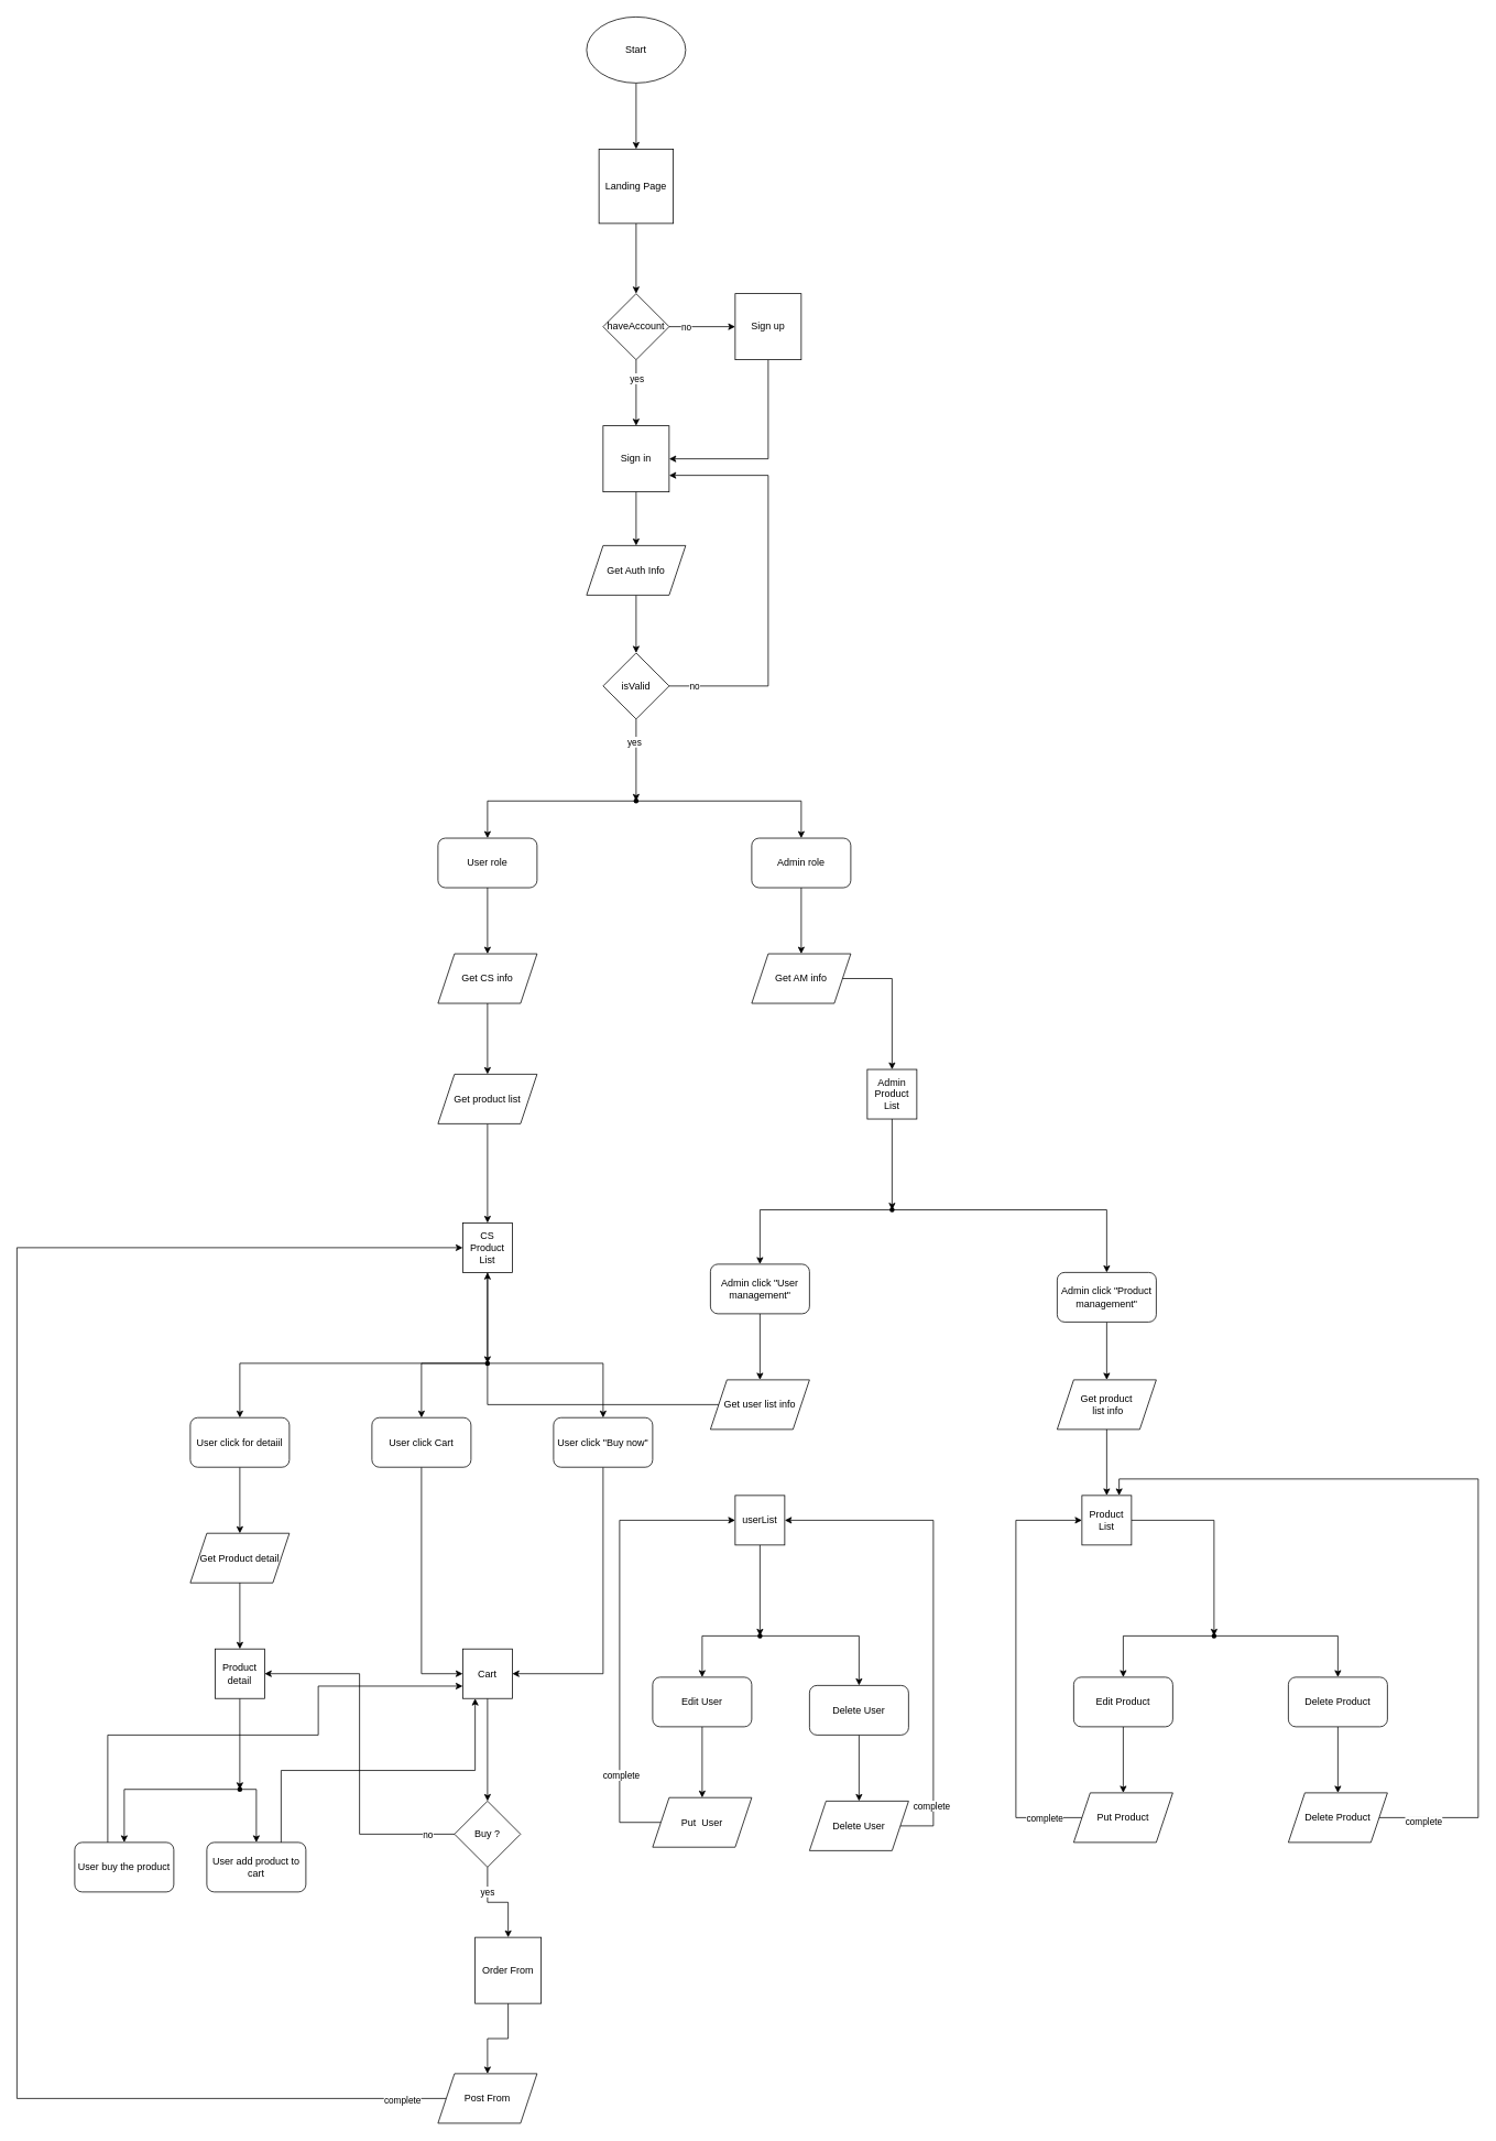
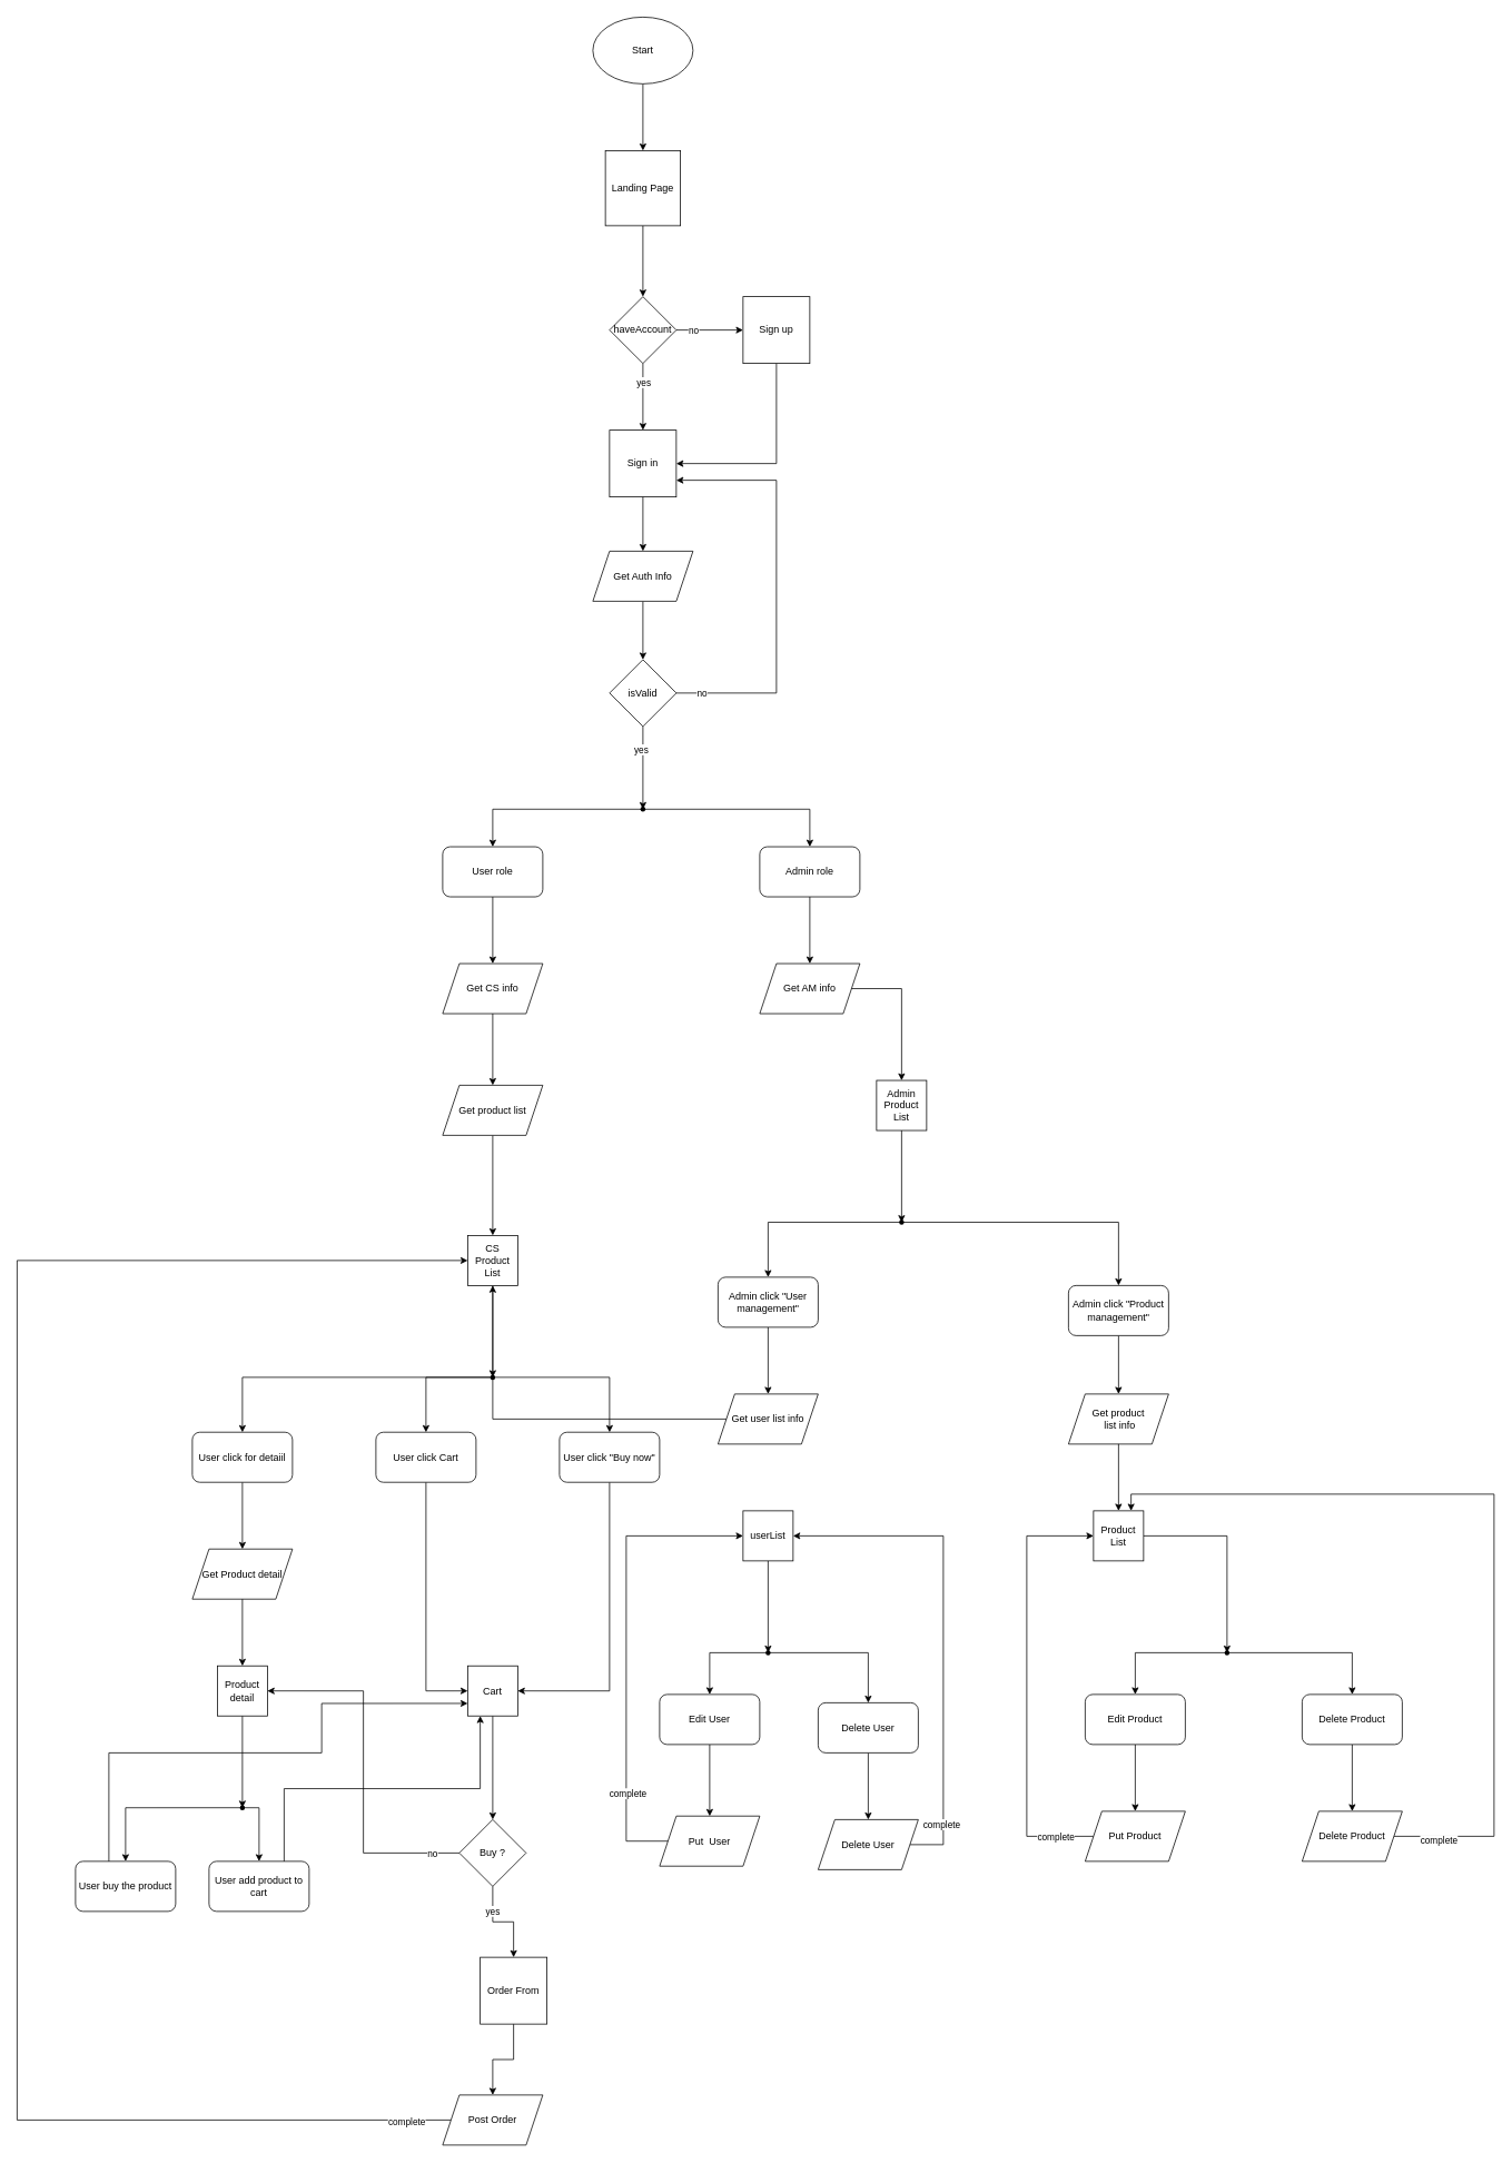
- <mxCell id="100" value="Post From" style="shape=parallelogram;perimeter=parallelogramPerimeter;whiteSpace=wrap;html=1;fixedSize=1;" vertex="1" parent="1"><mxGeometry x="530" y="2510" width="120" height="60" as="geometry" /></mxCell>
+ <mxCell id="100" value="Post Order" style="shape=parallelogram;perimeter=parallelogramPerimeter;whiteSpace=wrap;html=1;fixedSize=1;" vertex="1" parent="1"><mxGeometry x="530" y="2510" width="120" height="60" as="geometry" /></mxCell>
